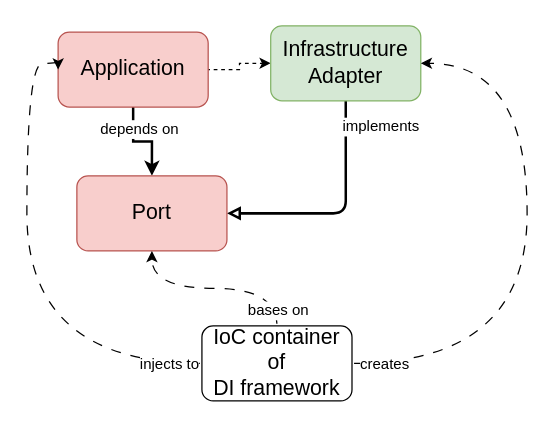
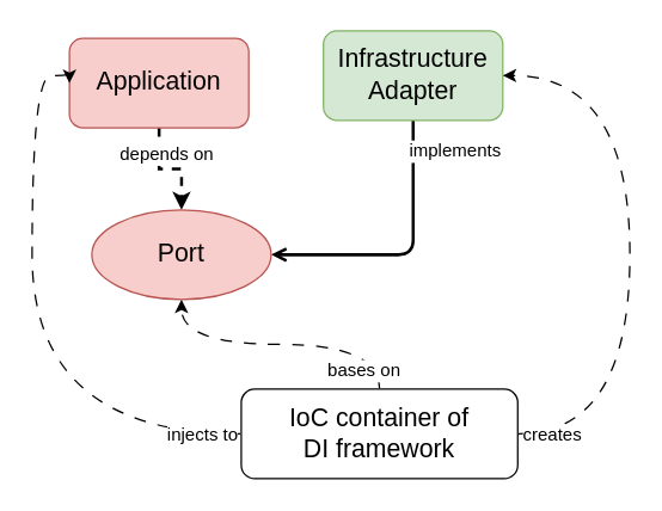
- <mxCell id="4" style="edgeStyle=orthogonalEdgeStyle;rounded=0;orthogonalLoop=1;jettySize=auto;html=1;exitX=1;exitY=0.5;exitDx=0;exitDy=0;entryX=0;entryY=0.5;entryDx=0;entryDy=0;dashed=1;flowAnimation=1;flowAnimationTimingFunction=linear;flowAnimationDirection=reverse;" parent="1" source="5" target="8" edge="1"><mxGeometry relative="1" as="geometry" /></mxCell>
- <mxCell id="2" style="edgeStyle=orthogonalEdgeStyle;rounded=0;orthogonalLoop=1;jettySize=auto;html=1;exitX=0.5;exitY=1;exitDx=0;exitDy=0;entryX=0.5;entryY=0;entryDx=0;entryDy=0;strokeWidth=2;" parent="1" source="5" target="9" edge="1"><mxGeometry relative="1" as="geometry" /></mxCell>
+ <mxCell id="2" style="edgeStyle=orthogonalEdgeStyle;rounded=0;orthogonalLoop=1;jettySize=auto;html=1;exitX=0.5;exitY=1;exitDx=0;exitDy=0;entryX=0.5;entryY=0;entryDx=0;entryDy=0;strokeWidth=2;dashed=1;" parent="1" source="5" target="9" edge="1"><mxGeometry relative="1" as="geometry" /></mxCell>
- <mxCell id="9" value="Port" style="rounded=1;whiteSpace=wrap;html=1;fillColor=#f8cecc;strokeColor=#b85450;fontSize=17;" parent="1" vertex="1"><mxGeometry x="60.97" y="140" width="120" height="60" as="geometry" /></mxCell>
+ <mxCell id="9" value="Port" style="ellipse;whiteSpace=wrap;html=1;fillColor=#f8cecc;strokeColor=#b85450;fontSize=17;" parent="1" vertex="1"><mxGeometry x="60.97" y="140" width="120" height="60" as="geometry" /></mxCell>
- <mxCell id="6" style="edgeStyle=orthogonalEdgeStyle;rounded=1;orthogonalLoop=1;jettySize=auto;html=1;exitX=0.5;exitY=1;exitDx=0;exitDy=0;entryX=1;entryY=0.5;entryDx=0;entryDy=0;endArrow=block;endFill=0;curved=0;strokeWidth=2;" parent="1" source="8" target="9" edge="1"><mxGeometry relative="1" as="geometry" /></mxCell>
+ <mxCell id="6" style="edgeStyle=orthogonalEdgeStyle;rounded=1;orthogonalLoop=1;jettySize=auto;html=1;exitX=0.5;exitY=1;exitDx=0;exitDy=0;entryX=1;entryY=0.5;entryDx=0;entryDy=0;endArrow=open;endFill=0;curved=0;strokeWidth=2;" parent="1" source="8" target="9" edge="1"><mxGeometry relative="1" as="geometry" /></mxCell>
- <mxCell id="16" value="IoC container of&lt;br&gt;DI framework" style="rounded=1;whiteSpace=wrap;html=1;fontSize=17;" parent="1" vertex="1"><mxGeometry x="160.97" y="260" width="120" height="60" as="geometry" /></mxCell>
+ <mxCell id="16" value="IoC container of&lt;br&gt;DI framework" style="rounded=1;whiteSpace=wrap;html=1;fontSize=17;" parent="1" vertex="1"><mxGeometry x="160.97" y="260" width="185" height="60" as="geometry" /></mxCell>
